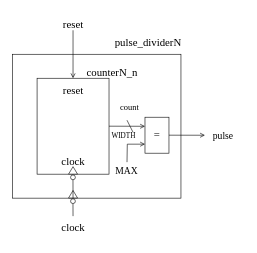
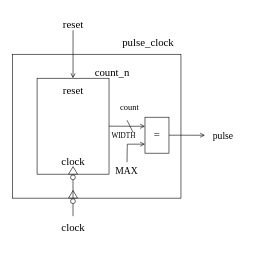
- <mxCell id="18" value="&lt;font&gt;pulse_dividerN&lt;/font&gt;" style="text;html=1;align=center;verticalAlign=middle;resizable=0;points=[];autosize=1;strokeColor=none;fillColor=none;fontSize=18;fontFamily=Lucida Console;" vertex="1" parent="1"><mxGeometry x="156" y="50" width="180" height="40" as="geometry" /></mxCell>
+ <mxCell id="18" value="&lt;font&gt;pulse_clock&lt;/font&gt;" style="text;html=1;align=center;verticalAlign=middle;resizable=0;points=[];autosize=1;strokeColor=none;fillColor=none;fontSize=18;fontFamily=Lucida Console;" vertex="1" parent="1"><mxGeometry x="156" y="50" width="180" height="40" as="geometry" /></mxCell>
- <mxCell id="8" value="&lt;font&gt;counterN_n&lt;/font&gt;" style="text;html=1;align=center;verticalAlign=middle;resizable=0;points=[];autosize=1;strokeColor=none;fillColor=none;fontSize=18;fontFamily=Lucida Console;" vertex="1" parent="1"><mxGeometry x="121" y="100" width="130" height="40" as="geometry" /></mxCell>
+ <mxCell id="8" value="&lt;font&gt;count_n&lt;/font&gt;" style="text;html=1;align=center;verticalAlign=middle;resizable=0;points=[];autosize=1;strokeColor=none;fillColor=none;fontSize=18;fontFamily=Lucida Console;" vertex="1" parent="1"><mxGeometry x="121" y="100" width="130" height="40" as="geometry" /></mxCell>
